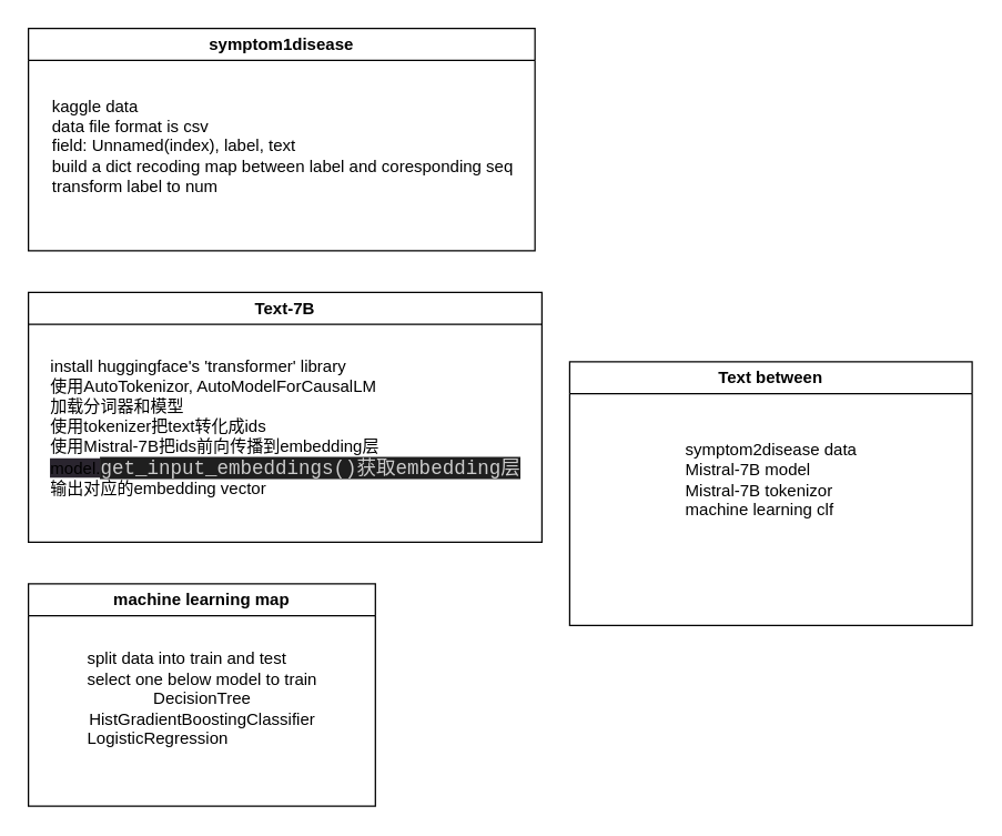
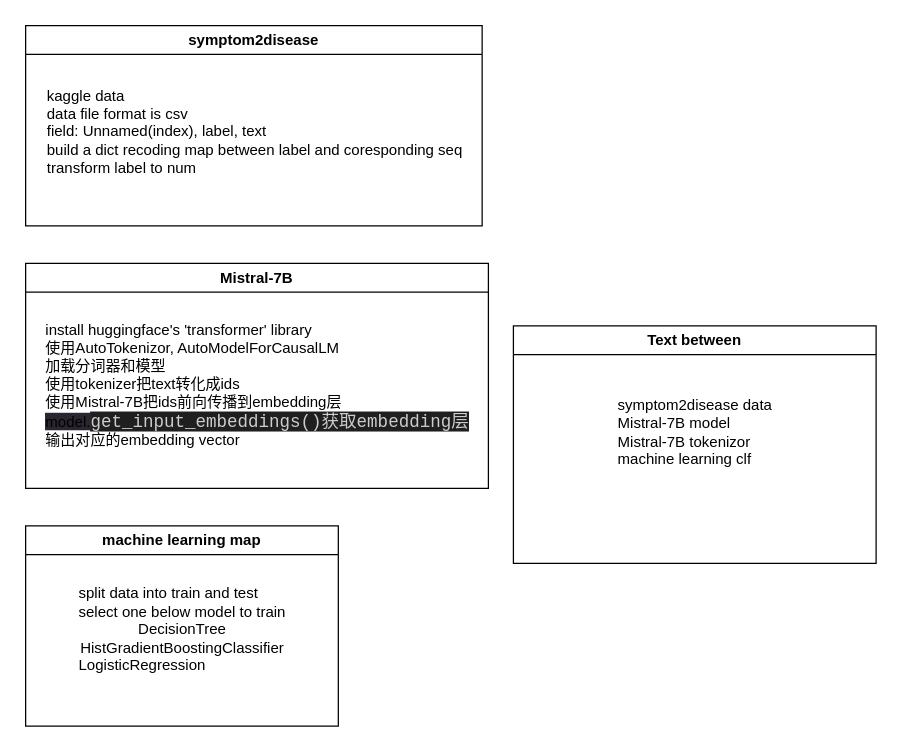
- <mxCell id="2" value="symptom1disease" style="swimlane;whiteSpace=wrap;html=1;" parent="1" vertex="1"><mxGeometry x="20" y="20" width="365" height="160" as="geometry" /></mxCell>
+ <mxCell id="2" value="symptom2disease" style="swimlane;whiteSpace=wrap;html=1;" parent="1" vertex="1"><mxGeometry x="20" y="20" width="365" height="160" as="geometry" /></mxCell>
- <mxCell id="6" value="Text-7B" style="swimlane;whiteSpace=wrap;html=1;" parent="1" vertex="1"><mxGeometry x="20" y="210" width="370" height="180" as="geometry" /></mxCell>
+ <mxCell id="6" value="Mistral-7B" style="swimlane;whiteSpace=wrap;html=1;" parent="1" vertex="1"><mxGeometry x="20" y="210" width="370" height="180" as="geometry" /></mxCell>
